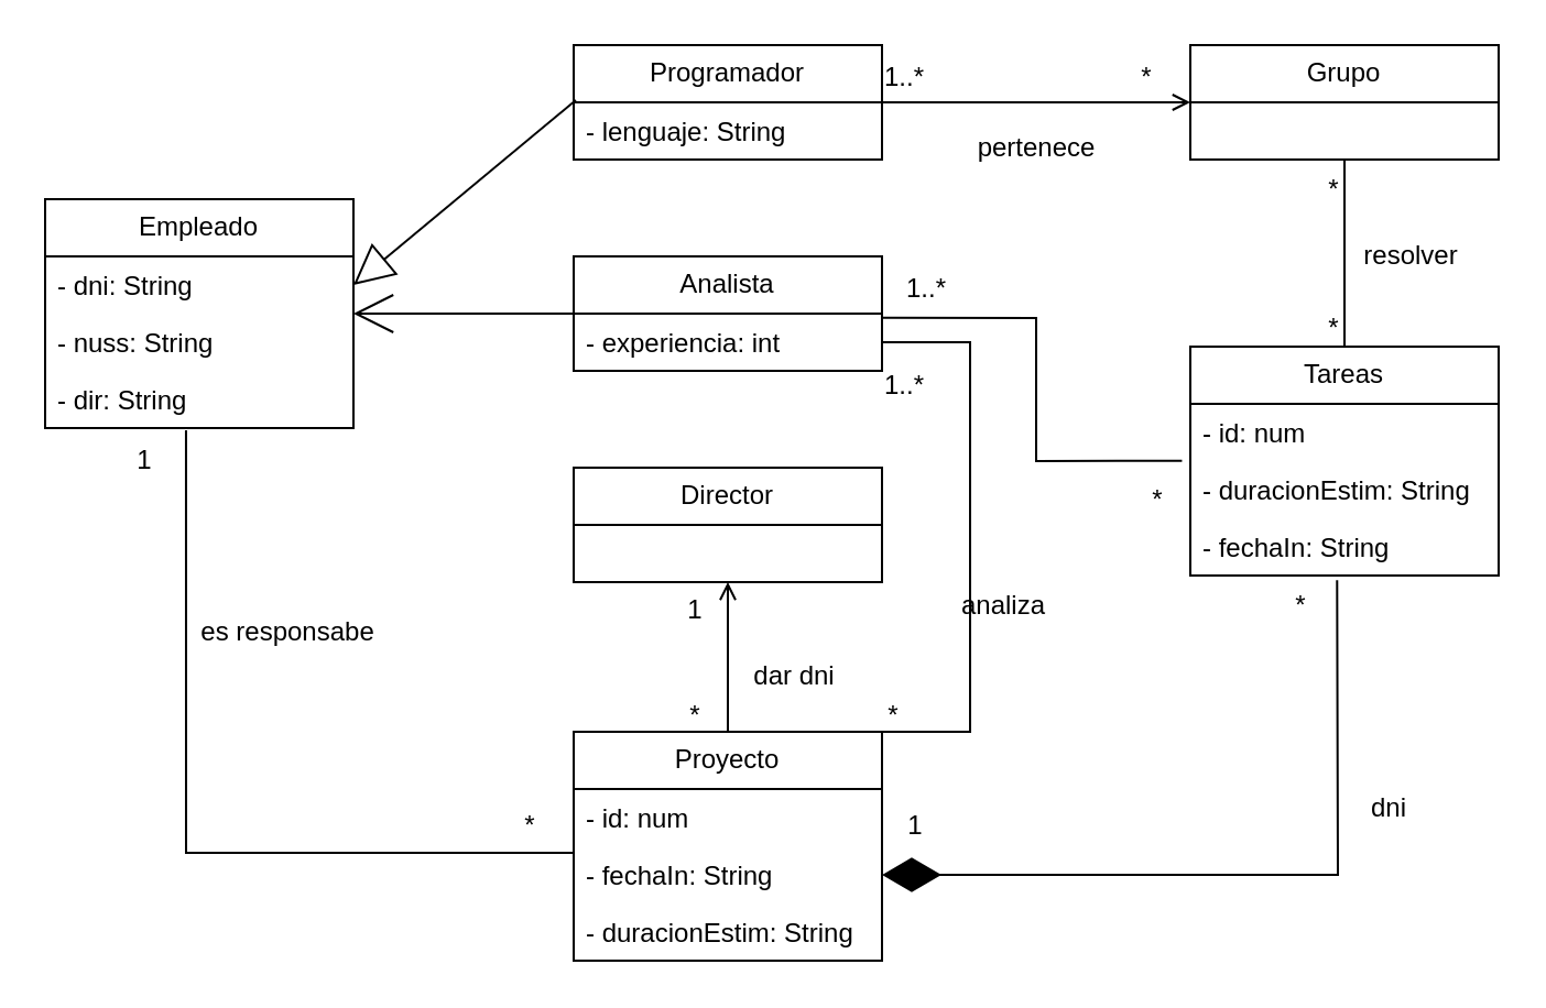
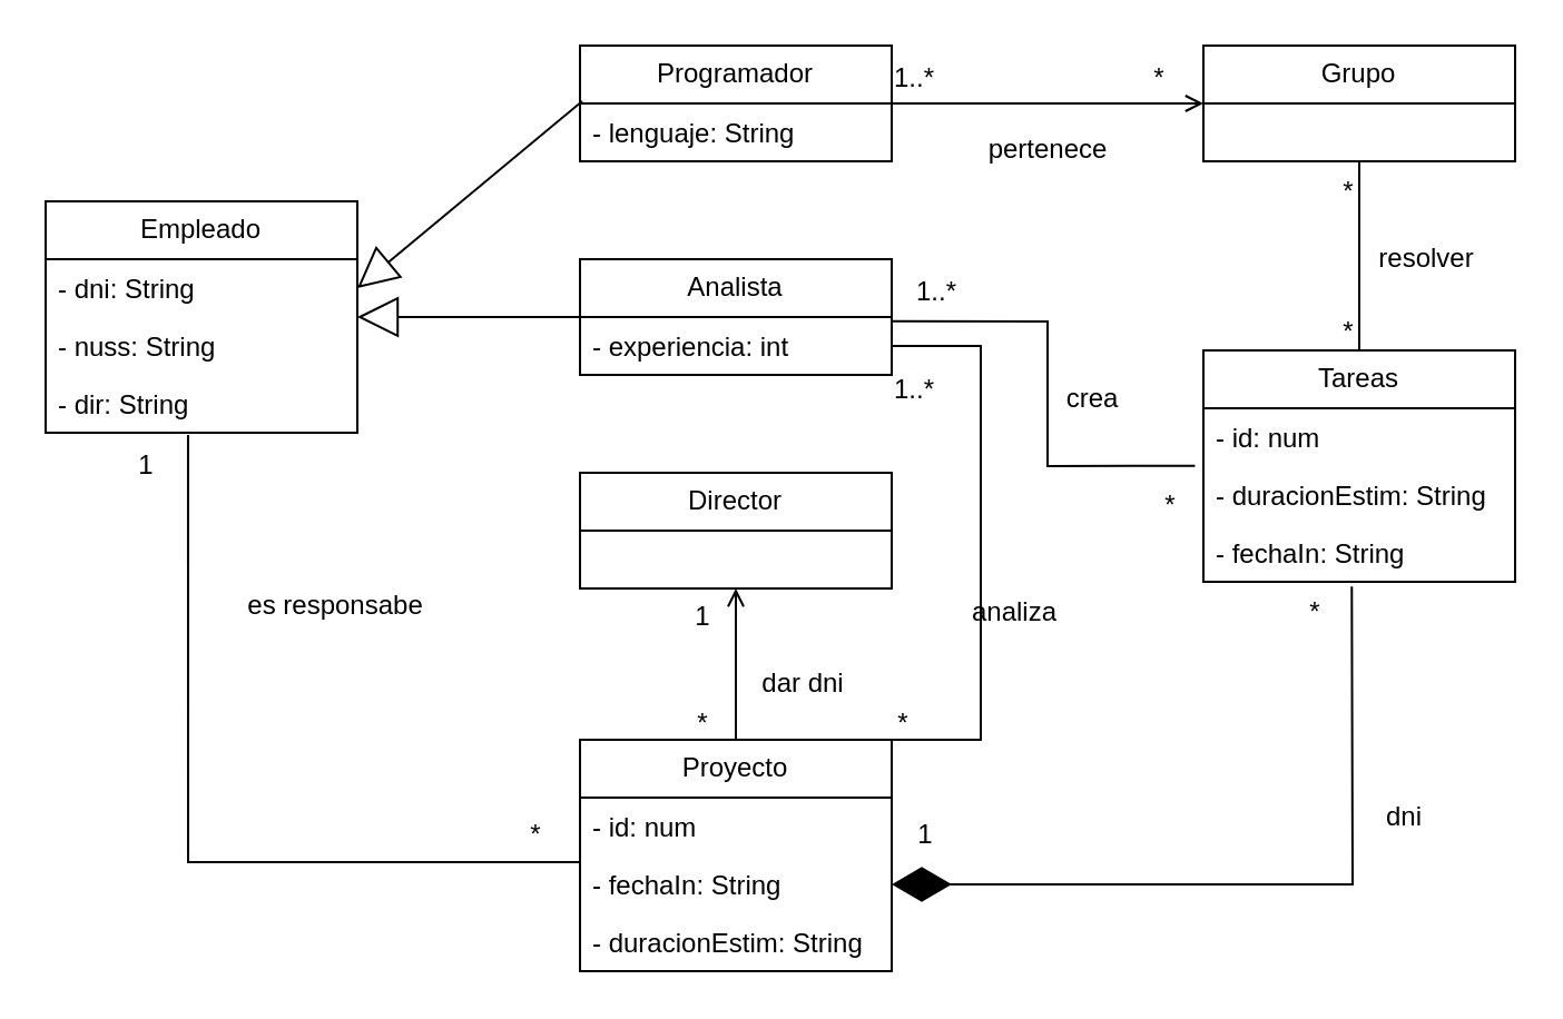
- <mxCell id="16" value="" style="endArrow=open;endSize=16;endFill=0;html=1;rounded=0;entryX=1;entryY=0;entryDx=0;entryDy=0;exitX=0;exitY=0.5;exitDx=0;exitDy=0;entryPerimeter=0;" edge="1" parent="1" source="8" target="4"><mxGeometry width="160" relative="1" as="geometry"><mxPoint x="271" y="55" as="sourcePoint" /><mxPoint x="170" y="139" as="targetPoint" /></mxGeometry></mxCell>
+ <mxCell id="16" value="" style="endArrow=block;endSize=16;endFill=0;html=1;rounded=0;entryX=1;entryY=0;entryDx=0;entryDy=0;exitX=0;exitY=0.5;exitDx=0;exitDy=0;entryPerimeter=0;" edge="1" parent="1" source="8" target="4"><mxGeometry width="160" relative="1" as="geometry"><mxPoint x="271" y="55" as="sourcePoint" /><mxPoint x="170" y="139" as="targetPoint" /></mxGeometry></mxCell>
+ <mxCell id="34" value="crea" style="text;html=1;align=center;verticalAlign=middle;resizable=0;points=[];autosize=1;strokeColor=none;fillColor=none;" vertex="1" parent="1"><mxGeometry x="465" y="164" width="50" height="30" as="geometry" /></mxCell>
- <mxCell id="22" value="es responsabe" style="text;html=1;align=center;verticalAlign=middle;resizable=0;points=[];autosize=1;strokeColor=none;fillColor=none;" vertex="1" parent="1"><mxGeometry x="80" y="272" width="100" height="30" as="geometry" /></mxCell>
+ <mxCell id="22" value="es responsabe" style="text;html=1;align=center;verticalAlign=middle;resizable=0;points=[];autosize=1;strokeColor=none;fillColor=none;" vertex="1" parent="1"><mxGeometry x="100" y="257" width="100" height="30" as="geometry" /></mxCell>
